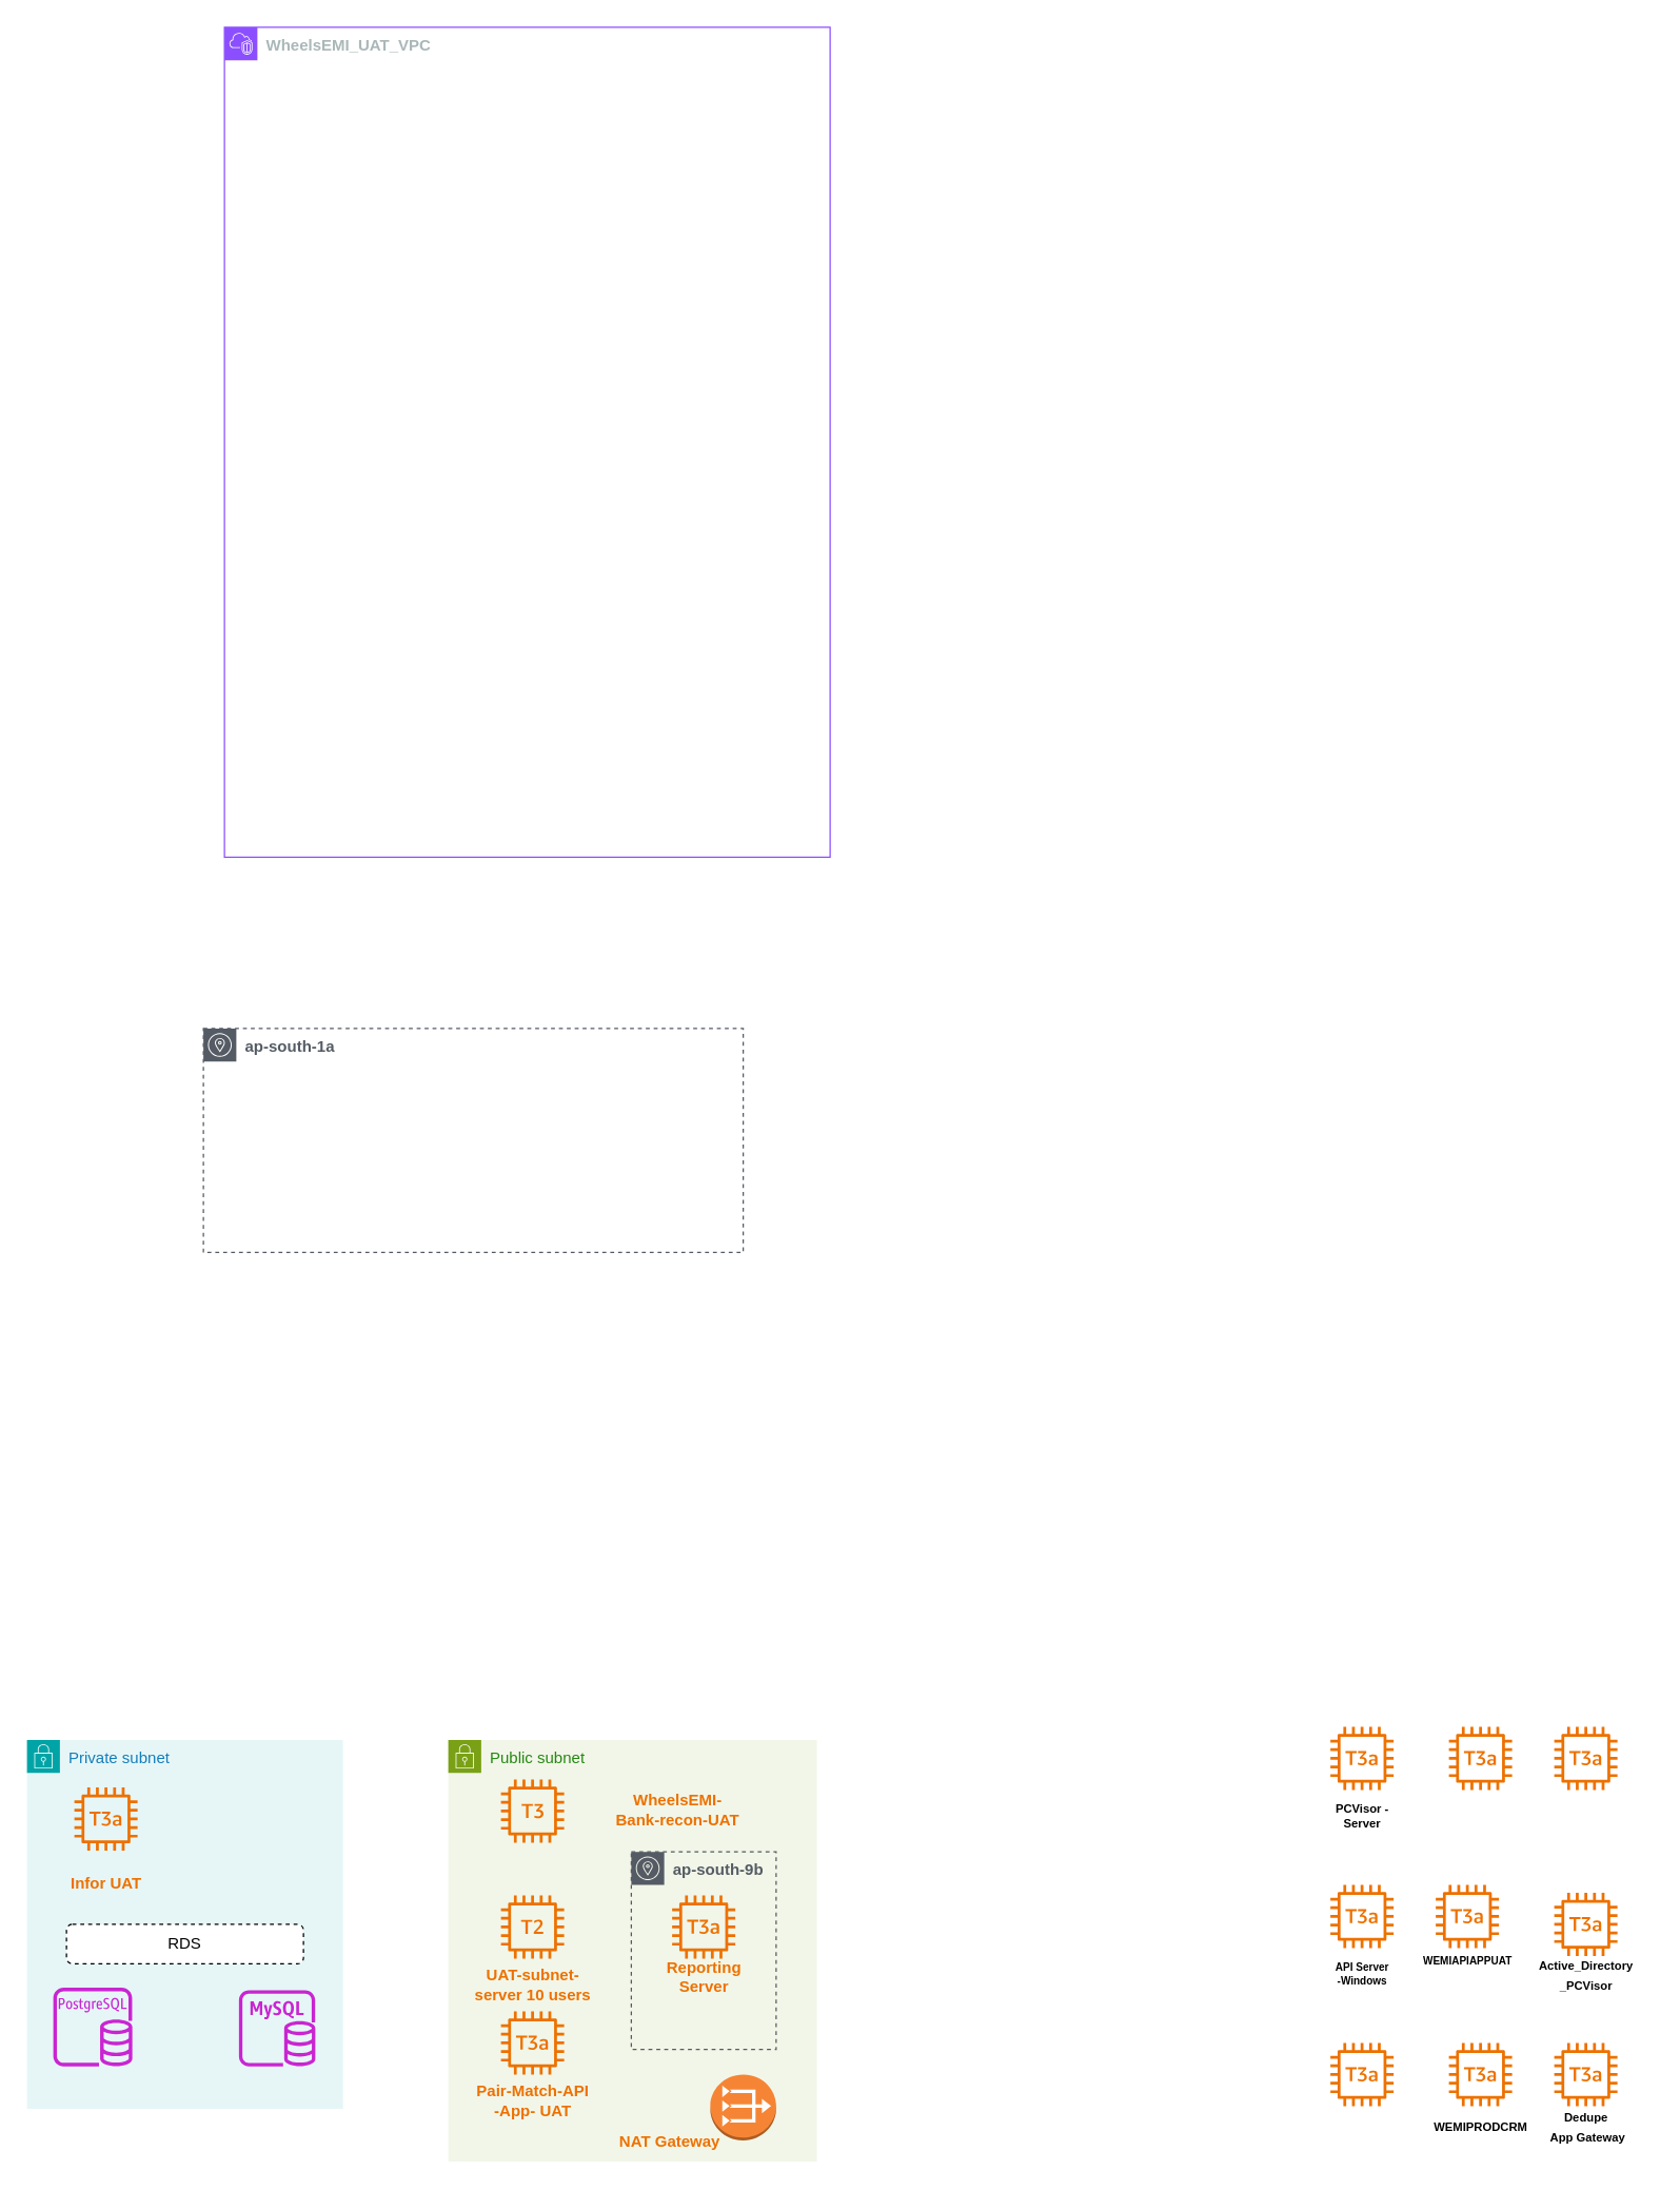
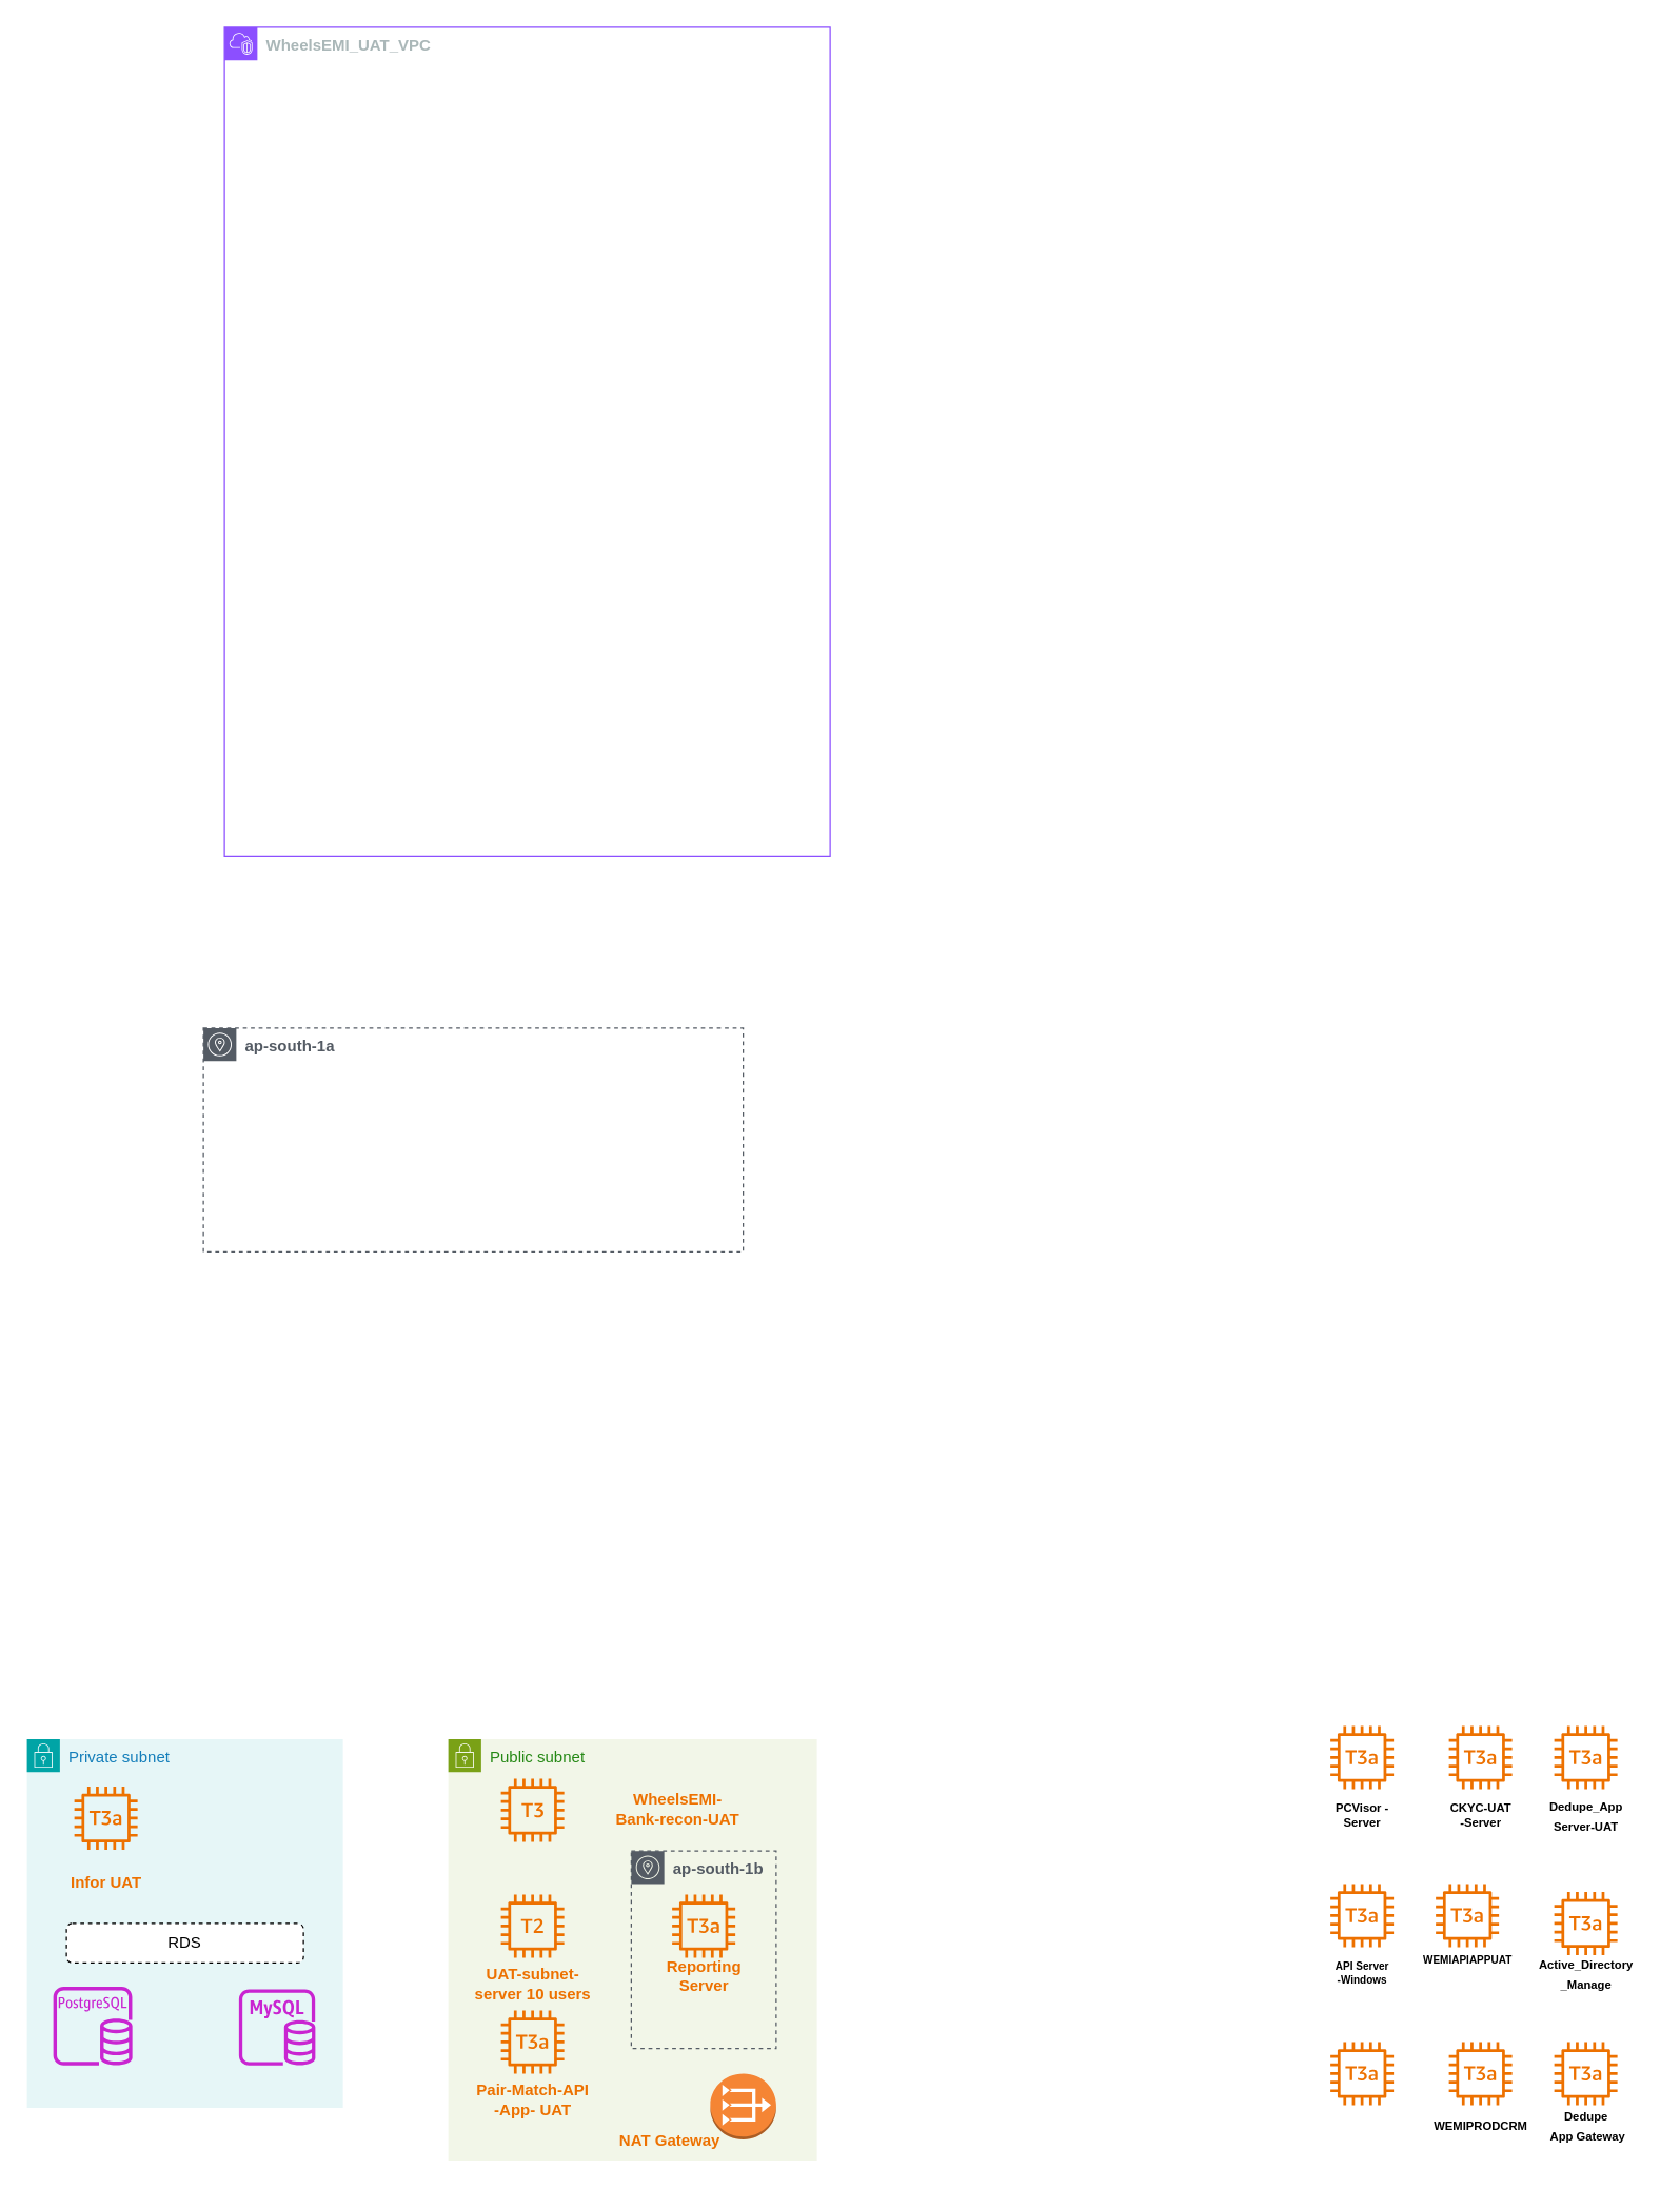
+ <mxCell id="28" value="&lt;b style=&quot;font-size: 9px;&quot;&gt;CKYC-UAT&lt;br style=&quot;font-size: 9px;&quot;&gt;-Server&lt;/b&gt;" style="text;html=1;align=center;verticalAlign=middle;resizable=0;points=[];autosize=1;strokeColor=none;fillColor=none;fontSize=9;" vertex="1" parent="1"><mxGeometry x="1089" y="1358" width="70" height="40" as="geometry" /></mxCell>
+ <mxCell id="29" value="&lt;b style=&quot;font-size: 9px;&quot;&gt;Dedupe_App&lt;br&gt;Server-UAT&lt;/b&gt;" style="text;html=1;align=center;verticalAlign=middle;resizable=0;points=[];autosize=1;strokeColor=none;fillColor=none;" vertex="1" parent="1"><mxGeometry x="1164" y="1358" width="80" height="40" as="geometry" /></mxCell>
- <mxCell id="17" value="&lt;b&gt;ap-south-9b&lt;/b&gt;" style="sketch=0;outlineConnect=0;gradientColor=none;html=1;whiteSpace=wrap;fontSize=12;fontStyle=0;shape=mxgraph.aws4.group;grIcon=mxgraph.aws4.group_availability_zone;strokeColor=#545B64;fillColor=none;verticalAlign=top;align=left;spacingLeft=30;fontColor=#545B64;dashed=1;" vertex="1" parent="8"><mxGeometry x="139" y="85" width="110" height="150" as="geometry" /></mxCell>
+ <mxCell id="17" value="&lt;b&gt;ap-south-1b&lt;/b&gt;" style="sketch=0;outlineConnect=0;gradientColor=none;html=1;whiteSpace=wrap;fontSize=12;fontStyle=0;shape=mxgraph.aws4.group;grIcon=mxgraph.aws4.group_availability_zone;strokeColor=#545B64;fillColor=none;verticalAlign=top;align=left;spacingLeft=30;fontColor=#545B64;dashed=1;" vertex="1" parent="8"><mxGeometry x="139" y="85" width="110" height="150" as="geometry" /></mxCell>
- <mxCell id="33" value="&lt;b style=&quot;font-size: 9px;&quot;&gt;Active_Directory&lt;br&gt;_PCVisor&lt;/b&gt;" style="text;html=1;align=center;verticalAlign=middle;resizable=0;points=[];autosize=1;strokeColor=none;fillColor=none;" vertex="1" parent="1"><mxGeometry x="1154" y="1478" width="100" height="40" as="geometry" /></mxCell>
+ <mxCell id="33" value="&lt;b style=&quot;font-size: 9px;&quot;&gt;Active_Directory&lt;br&gt;_Manage&lt;/b&gt;" style="text;html=1;align=center;verticalAlign=middle;resizable=0;points=[];autosize=1;strokeColor=none;fillColor=none;" vertex="1" parent="1"><mxGeometry x="1154" y="1478" width="100" height="40" as="geometry" /></mxCell>
